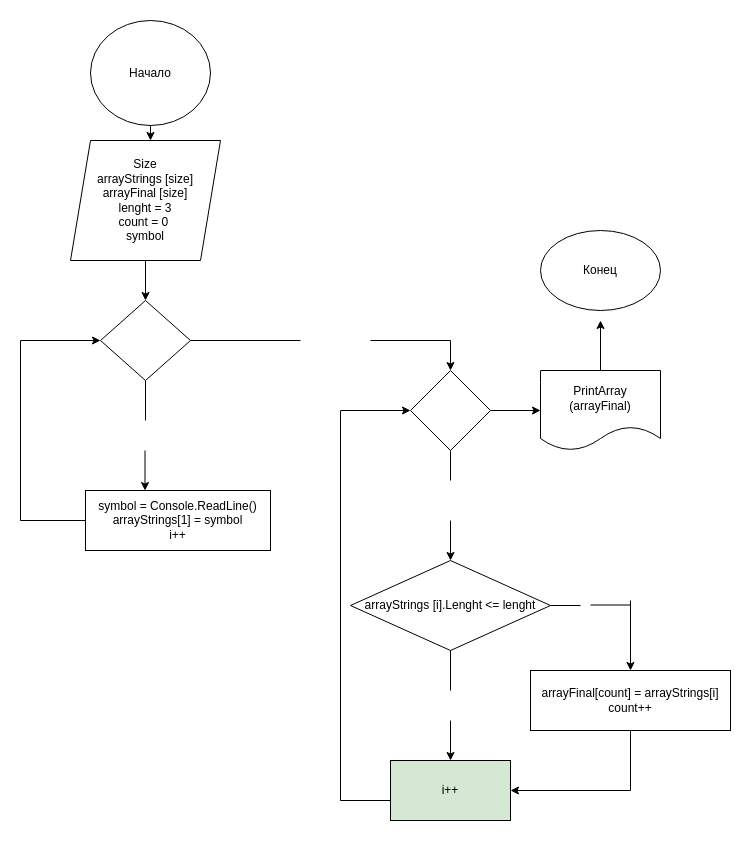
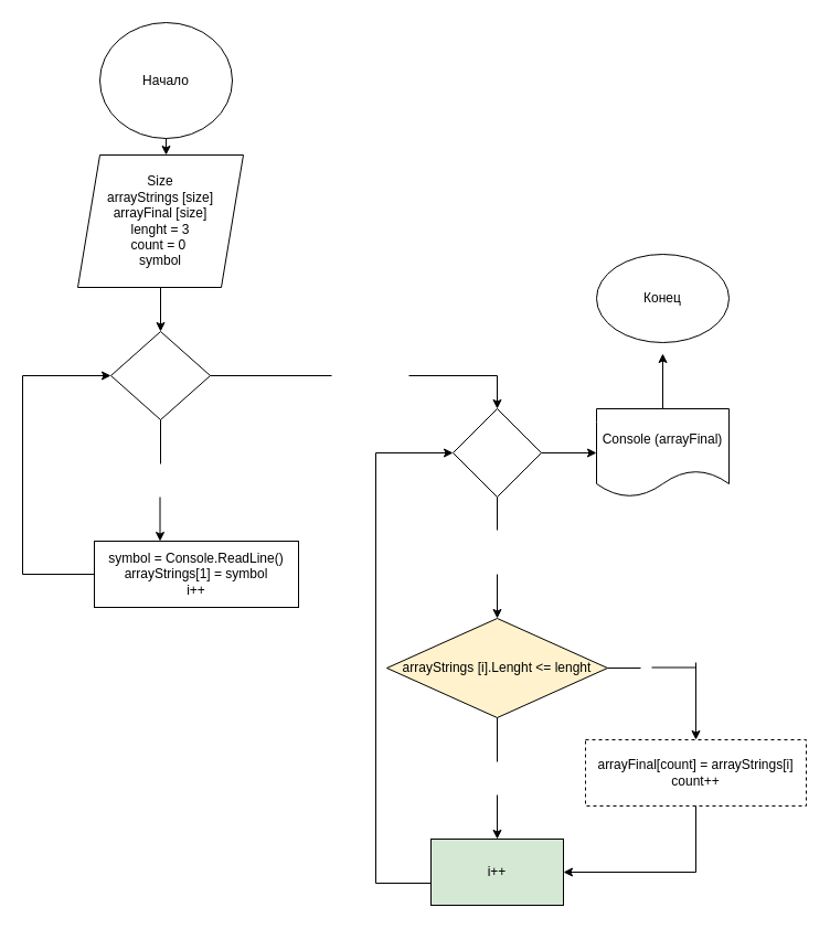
- <mxCell id="18" value="PrintArray (arrayFinal)" style="shape=document;whiteSpace=wrap;html=1;boundedLbl=1;" vertex="1" parent="1"><mxGeometry x="540" y="370" width="120" height="80" as="geometry" /></mxCell>
+ <mxCell id="18" value="Console (arrayFinal)" style="shape=document;whiteSpace=wrap;html=1;boundedLbl=1;" vertex="1" parent="1"><mxGeometry x="540" y="370" width="120" height="80" as="geometry" /></mxCell>
- <mxCell id="23" value="arrayStrings [i].Lenght &amp;lt;= lenght" style="rhombus;whiteSpace=wrap;html=1;" vertex="1" parent="1"><mxGeometry x="350" y="560" width="200" height="90" as="geometry" /></mxCell>
+ <mxCell id="23" value="arrayStrings [i].Lenght &amp;lt;= lenght" style="rhombus;whiteSpace=wrap;html=1;fillColor=#fff2cc;" vertex="1" parent="1"><mxGeometry x="350" y="560" width="200" height="90" as="geometry" /></mxCell>
- <mxCell id="31" value="arrayFinal[count] = arrayStrings[i]&lt;br&gt;count++" style="rounded=0;whiteSpace=wrap;html=1;" vertex="1" parent="1"><mxGeometry x="530" y="670" width="200" height="60" as="geometry" /></mxCell>
+ <mxCell id="31" value="arrayFinal[count] = arrayStrings[i]&lt;br&gt;count++" style="rounded=0;whiteSpace=wrap;html=1;dashed=1;" vertex="1" parent="1"><mxGeometry x="530" y="670" width="200" height="60" as="geometry" /></mxCell>
